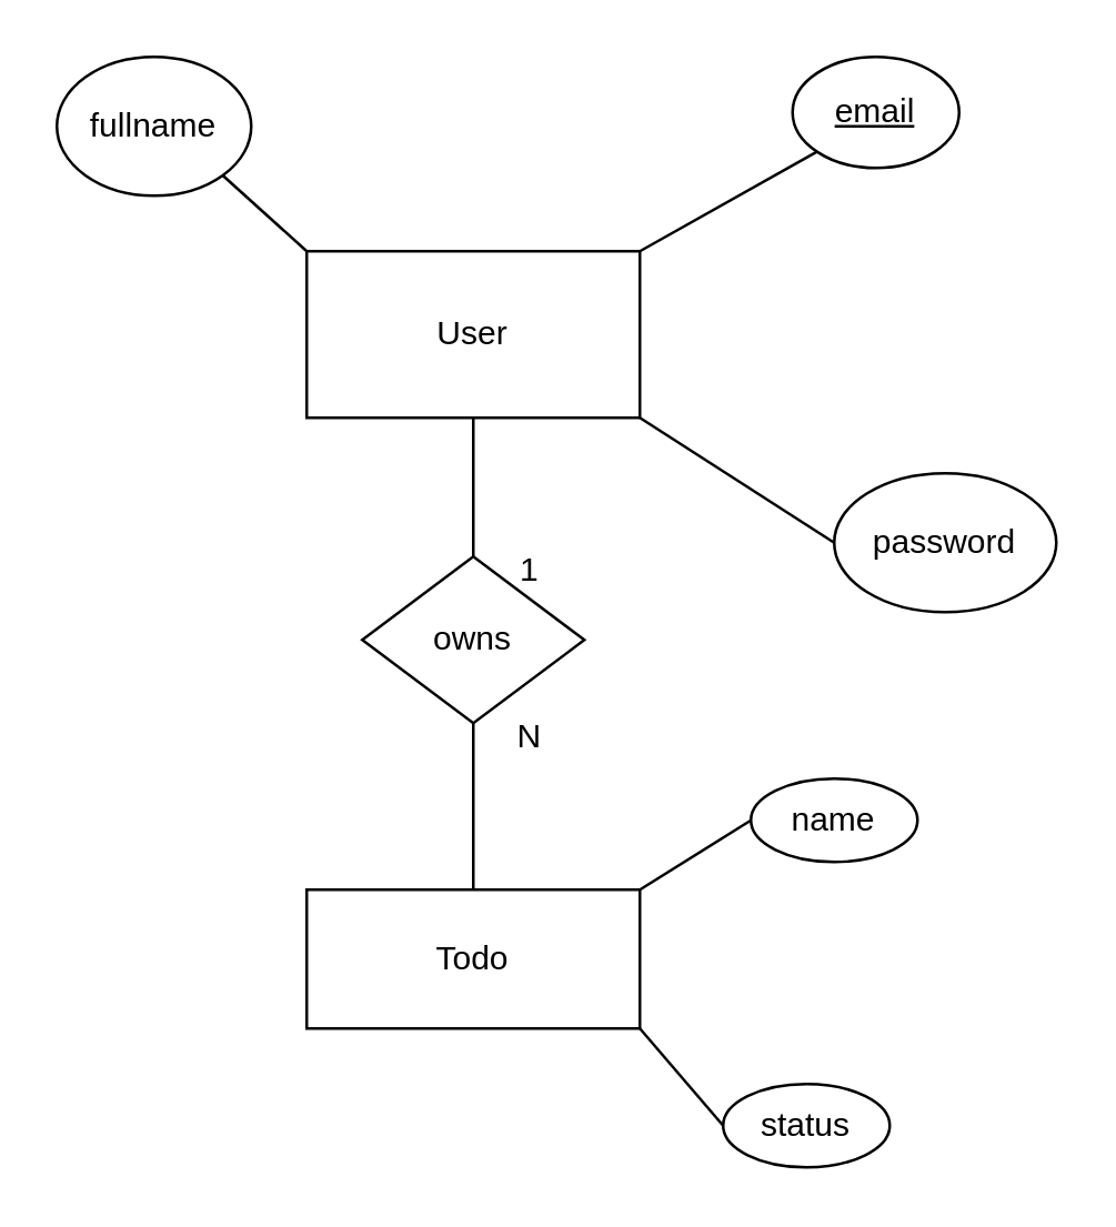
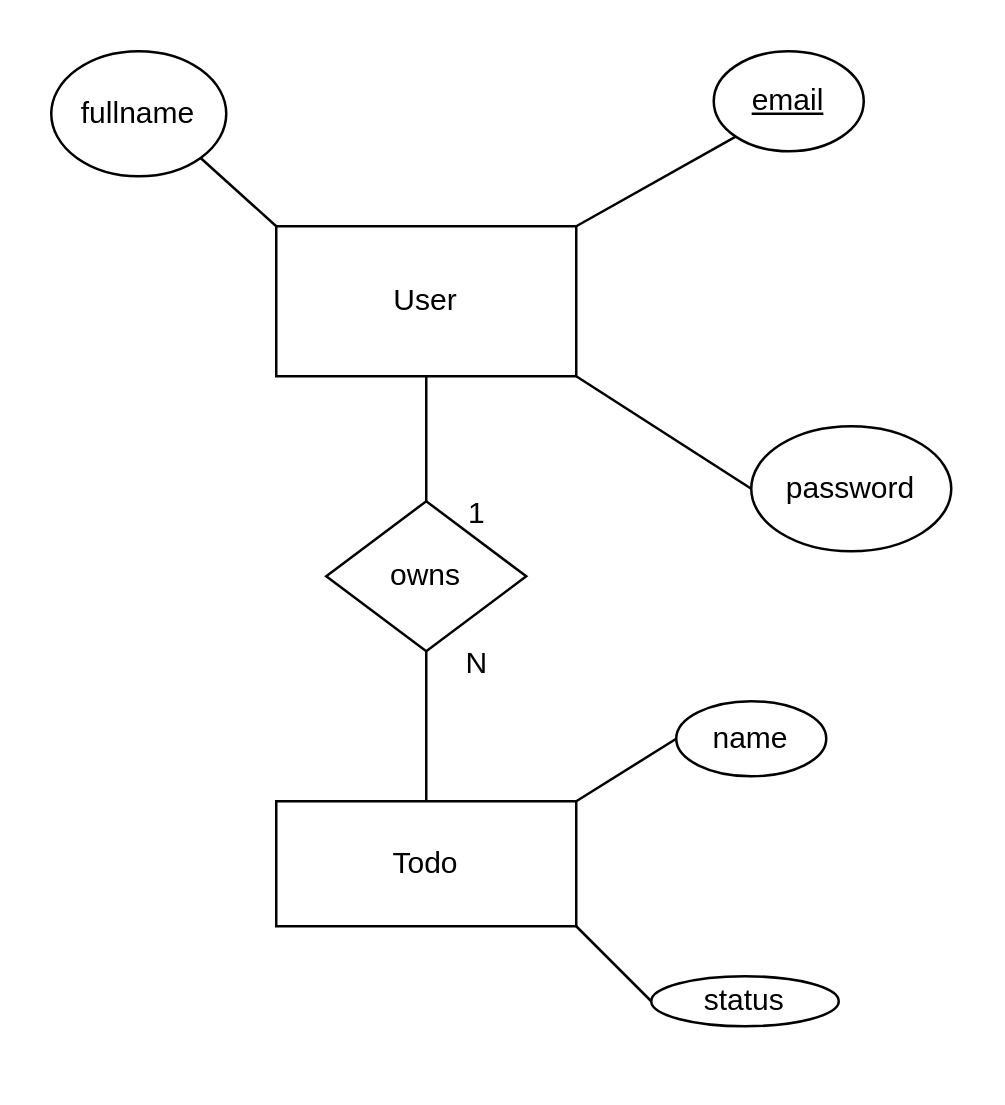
- <mxCell id="12" value="status" style="ellipse;whiteSpace=wrap;html=1;" vertex="1" parent="1"><mxGeometry x="260" y="390" width="60" height="30" as="geometry" /></mxCell>
+ <mxCell id="12" value="status" style="ellipse;whiteSpace=wrap;html=1;" vertex="1" parent="1"><mxGeometry x="260" y="390" width="75" height="20" as="geometry" /></mxCell>
